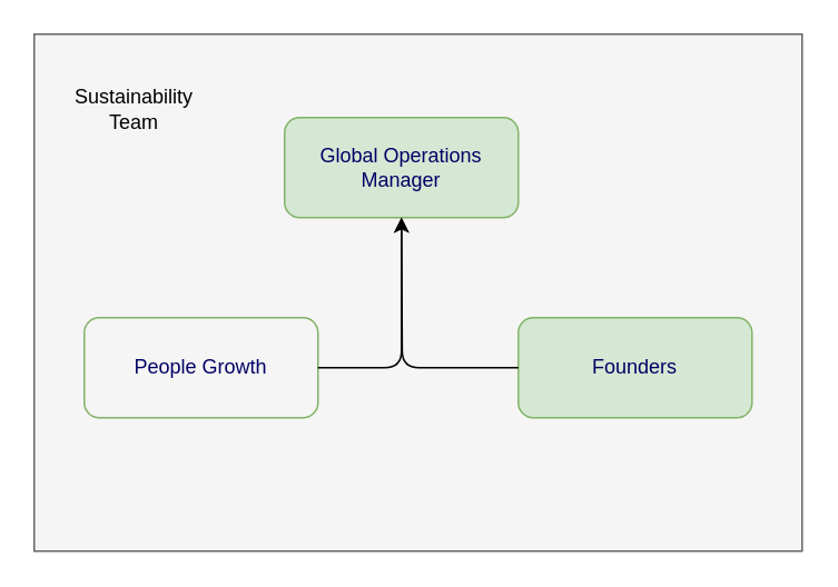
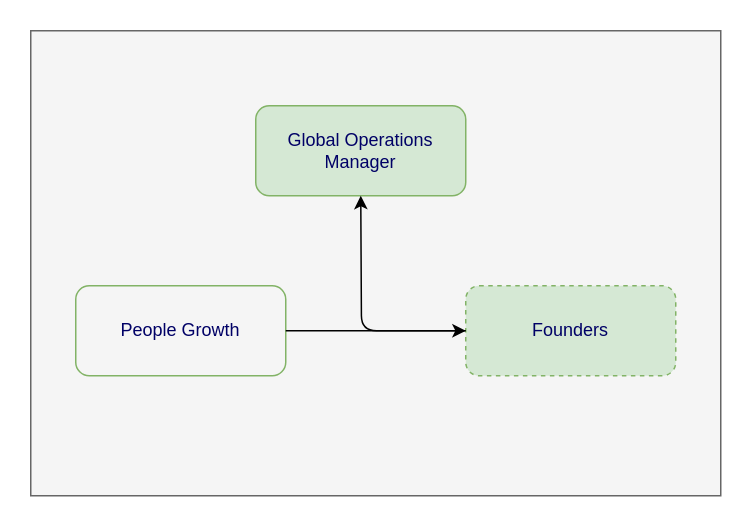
- <mxCell id="8" value="Sustainability Team" style="text;html=1;align=center;verticalAlign=middle;whiteSpace=wrap;rounded=0;" vertex="1" parent="1"><mxGeometry x="50" y="50" width="60" height="30" as="geometry" /></mxCell>
- <mxCell id="6" value="" style="endArrow=classic;html=1;entryX=0.5;entryY=1;entryDx=0;entryDy=0;exitX=1;exitY=0.5;exitDx=0;exitDy=0;edgeStyle=orthogonalEdgeStyle;" edge="1" parent="1" source="4" target="3"><mxGeometry width="50" height="50" relative="1" as="geometry"><mxPoint x="290" y="230" as="sourcePoint" /><mxPoint x="340" y="180" as="targetPoint" /></mxGeometry></mxCell>
+ <mxCell id="6" value="" style="endArrow=classic;html=1;exitX=1;exitY=0.5;exitDx=0;exitDy=0;edgeStyle=orthogonalEdgeStyle;" edge="1" parent="1" source="4" target="5"><mxGeometry width="50" height="50" relative="1" as="geometry"><mxPoint x="290" y="230" as="sourcePoint" /><mxPoint x="340" y="180" as="targetPoint" /></mxGeometry></mxCell>
- <mxCell id="5" value="&lt;font style=&quot;color: rgb(0, 0, 102);&quot;&gt;Founders&lt;/font&gt;" style="rounded=1;whiteSpace=wrap;html=1;fillColor=#d5e8d4;strokeColor=#82b366;" vertex="1" parent="1"><mxGeometry x="310" y="190" width="140" height="60" as="geometry" /></mxCell>
+ <mxCell id="5" value="&lt;font style=&quot;color: rgb(0, 0, 102);&quot;&gt;Founders&lt;/font&gt;" style="rounded=1;whiteSpace=wrap;html=1;fillColor=#d5e8d4;strokeColor=#82b366;dashed=1;" vertex="1" parent="1"><mxGeometry x="310" y="190" width="140" height="60" as="geometry" /></mxCell>
